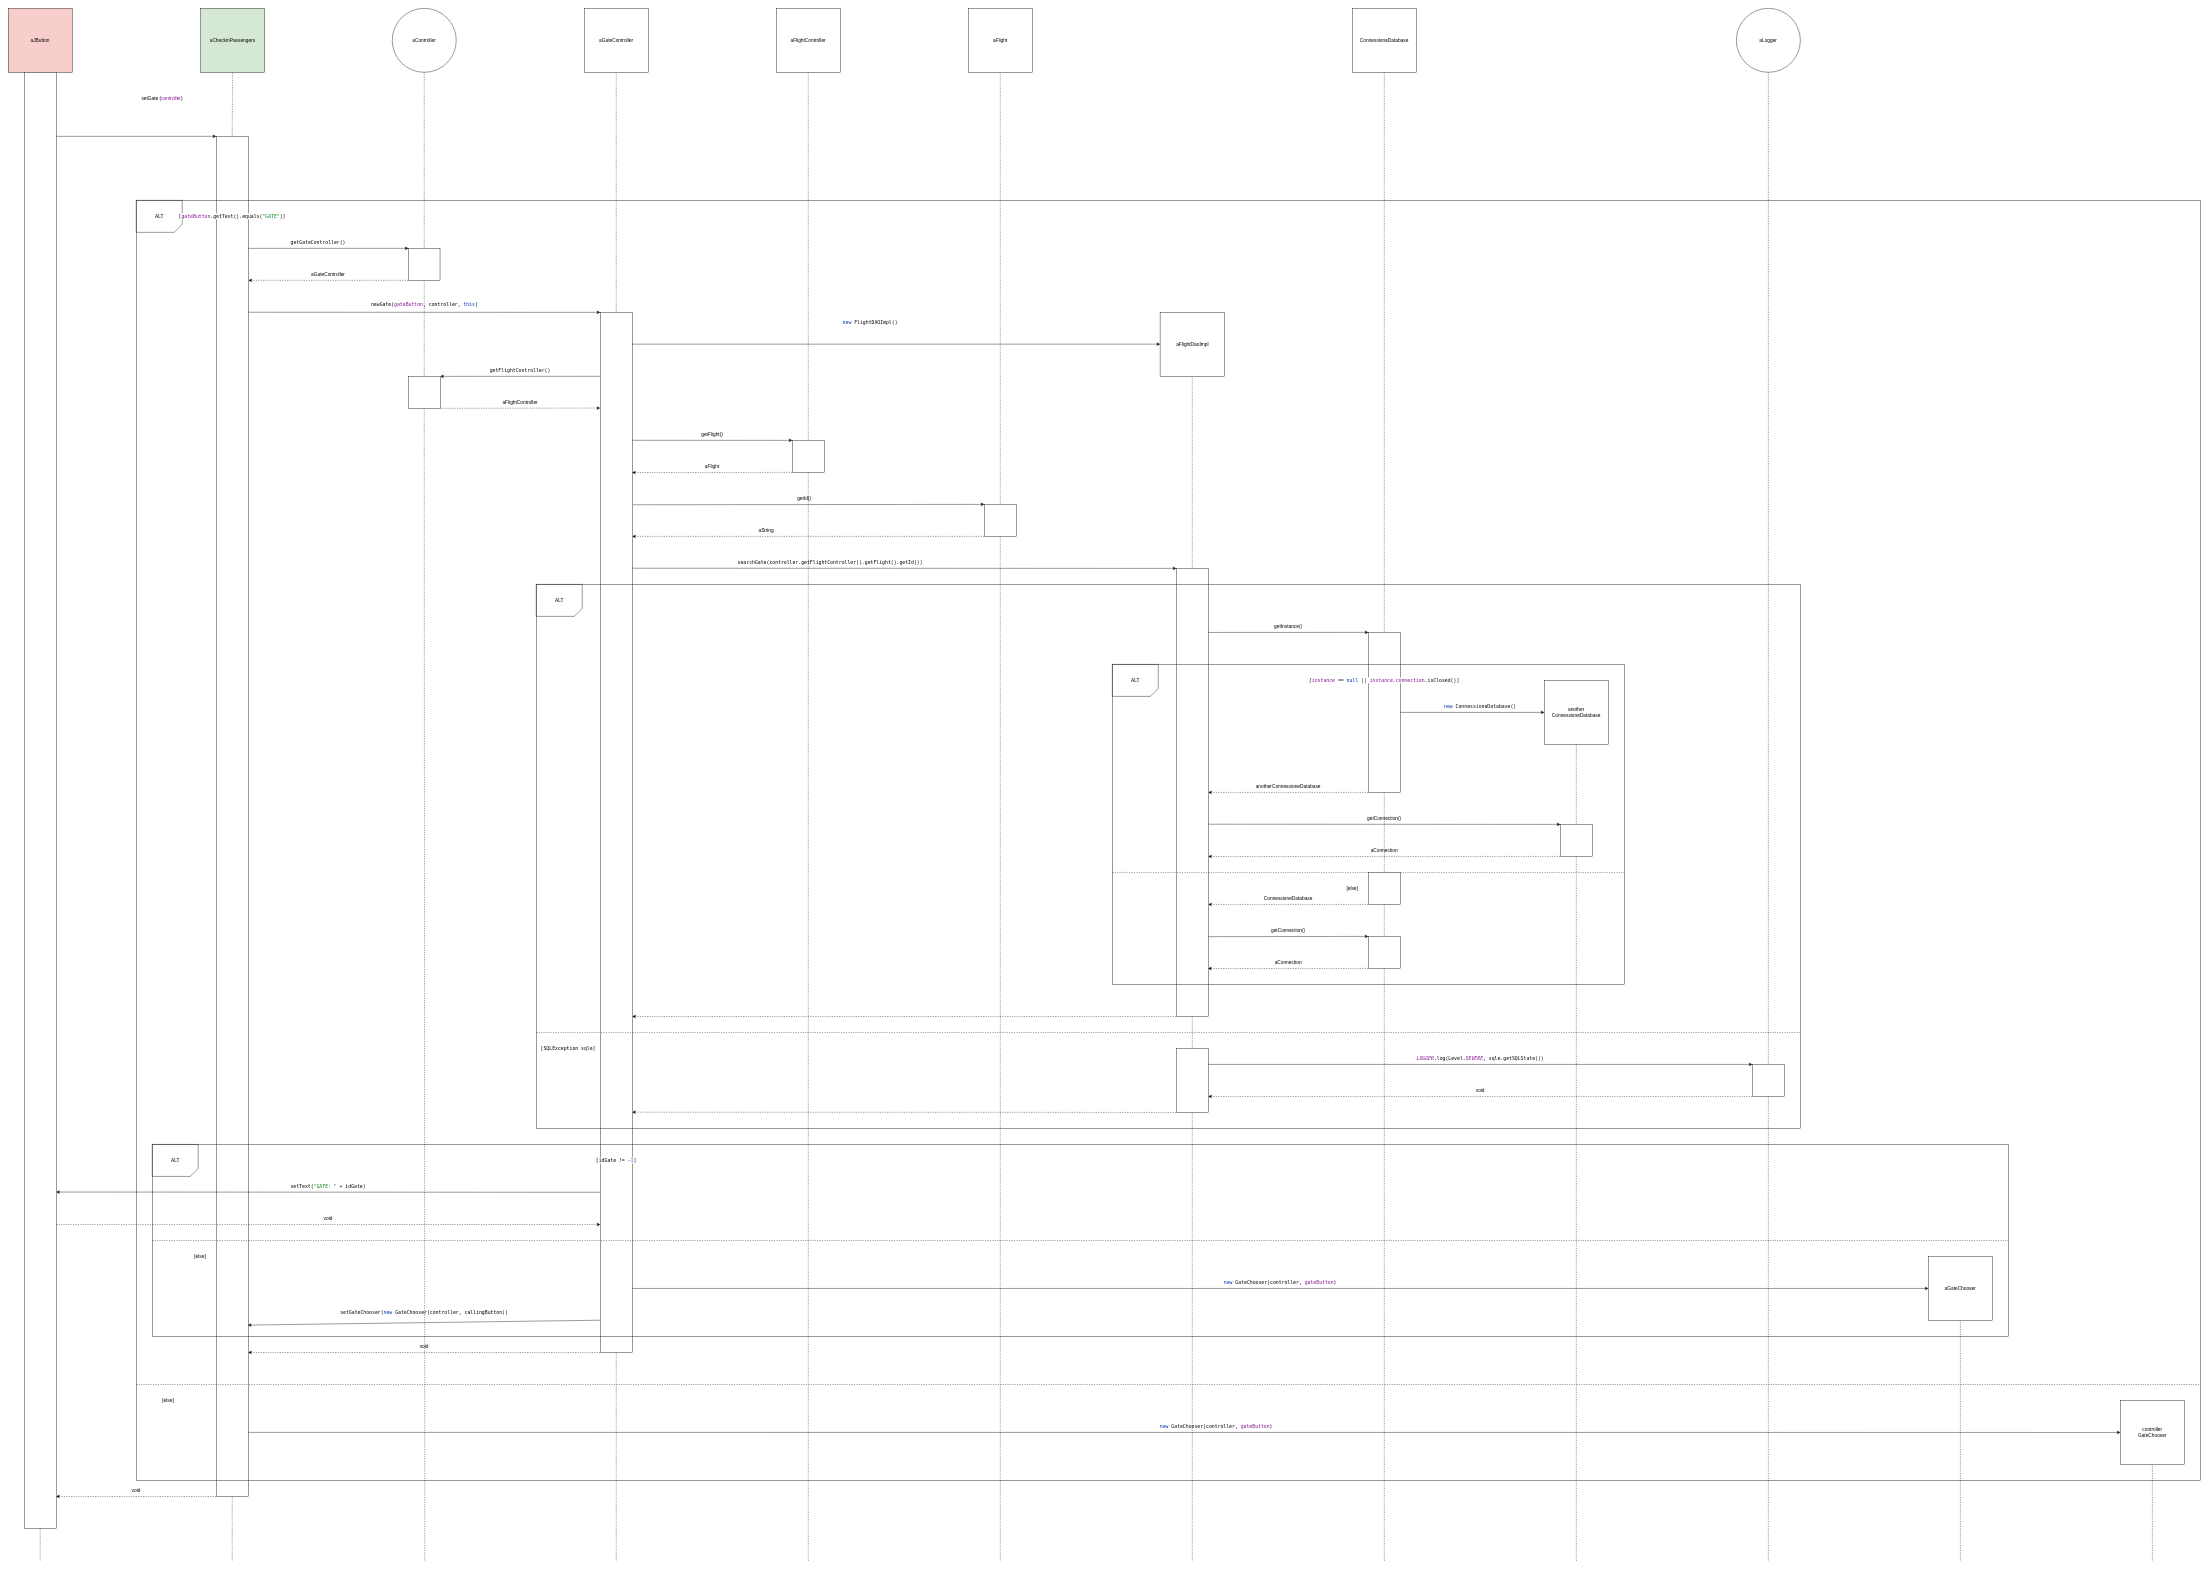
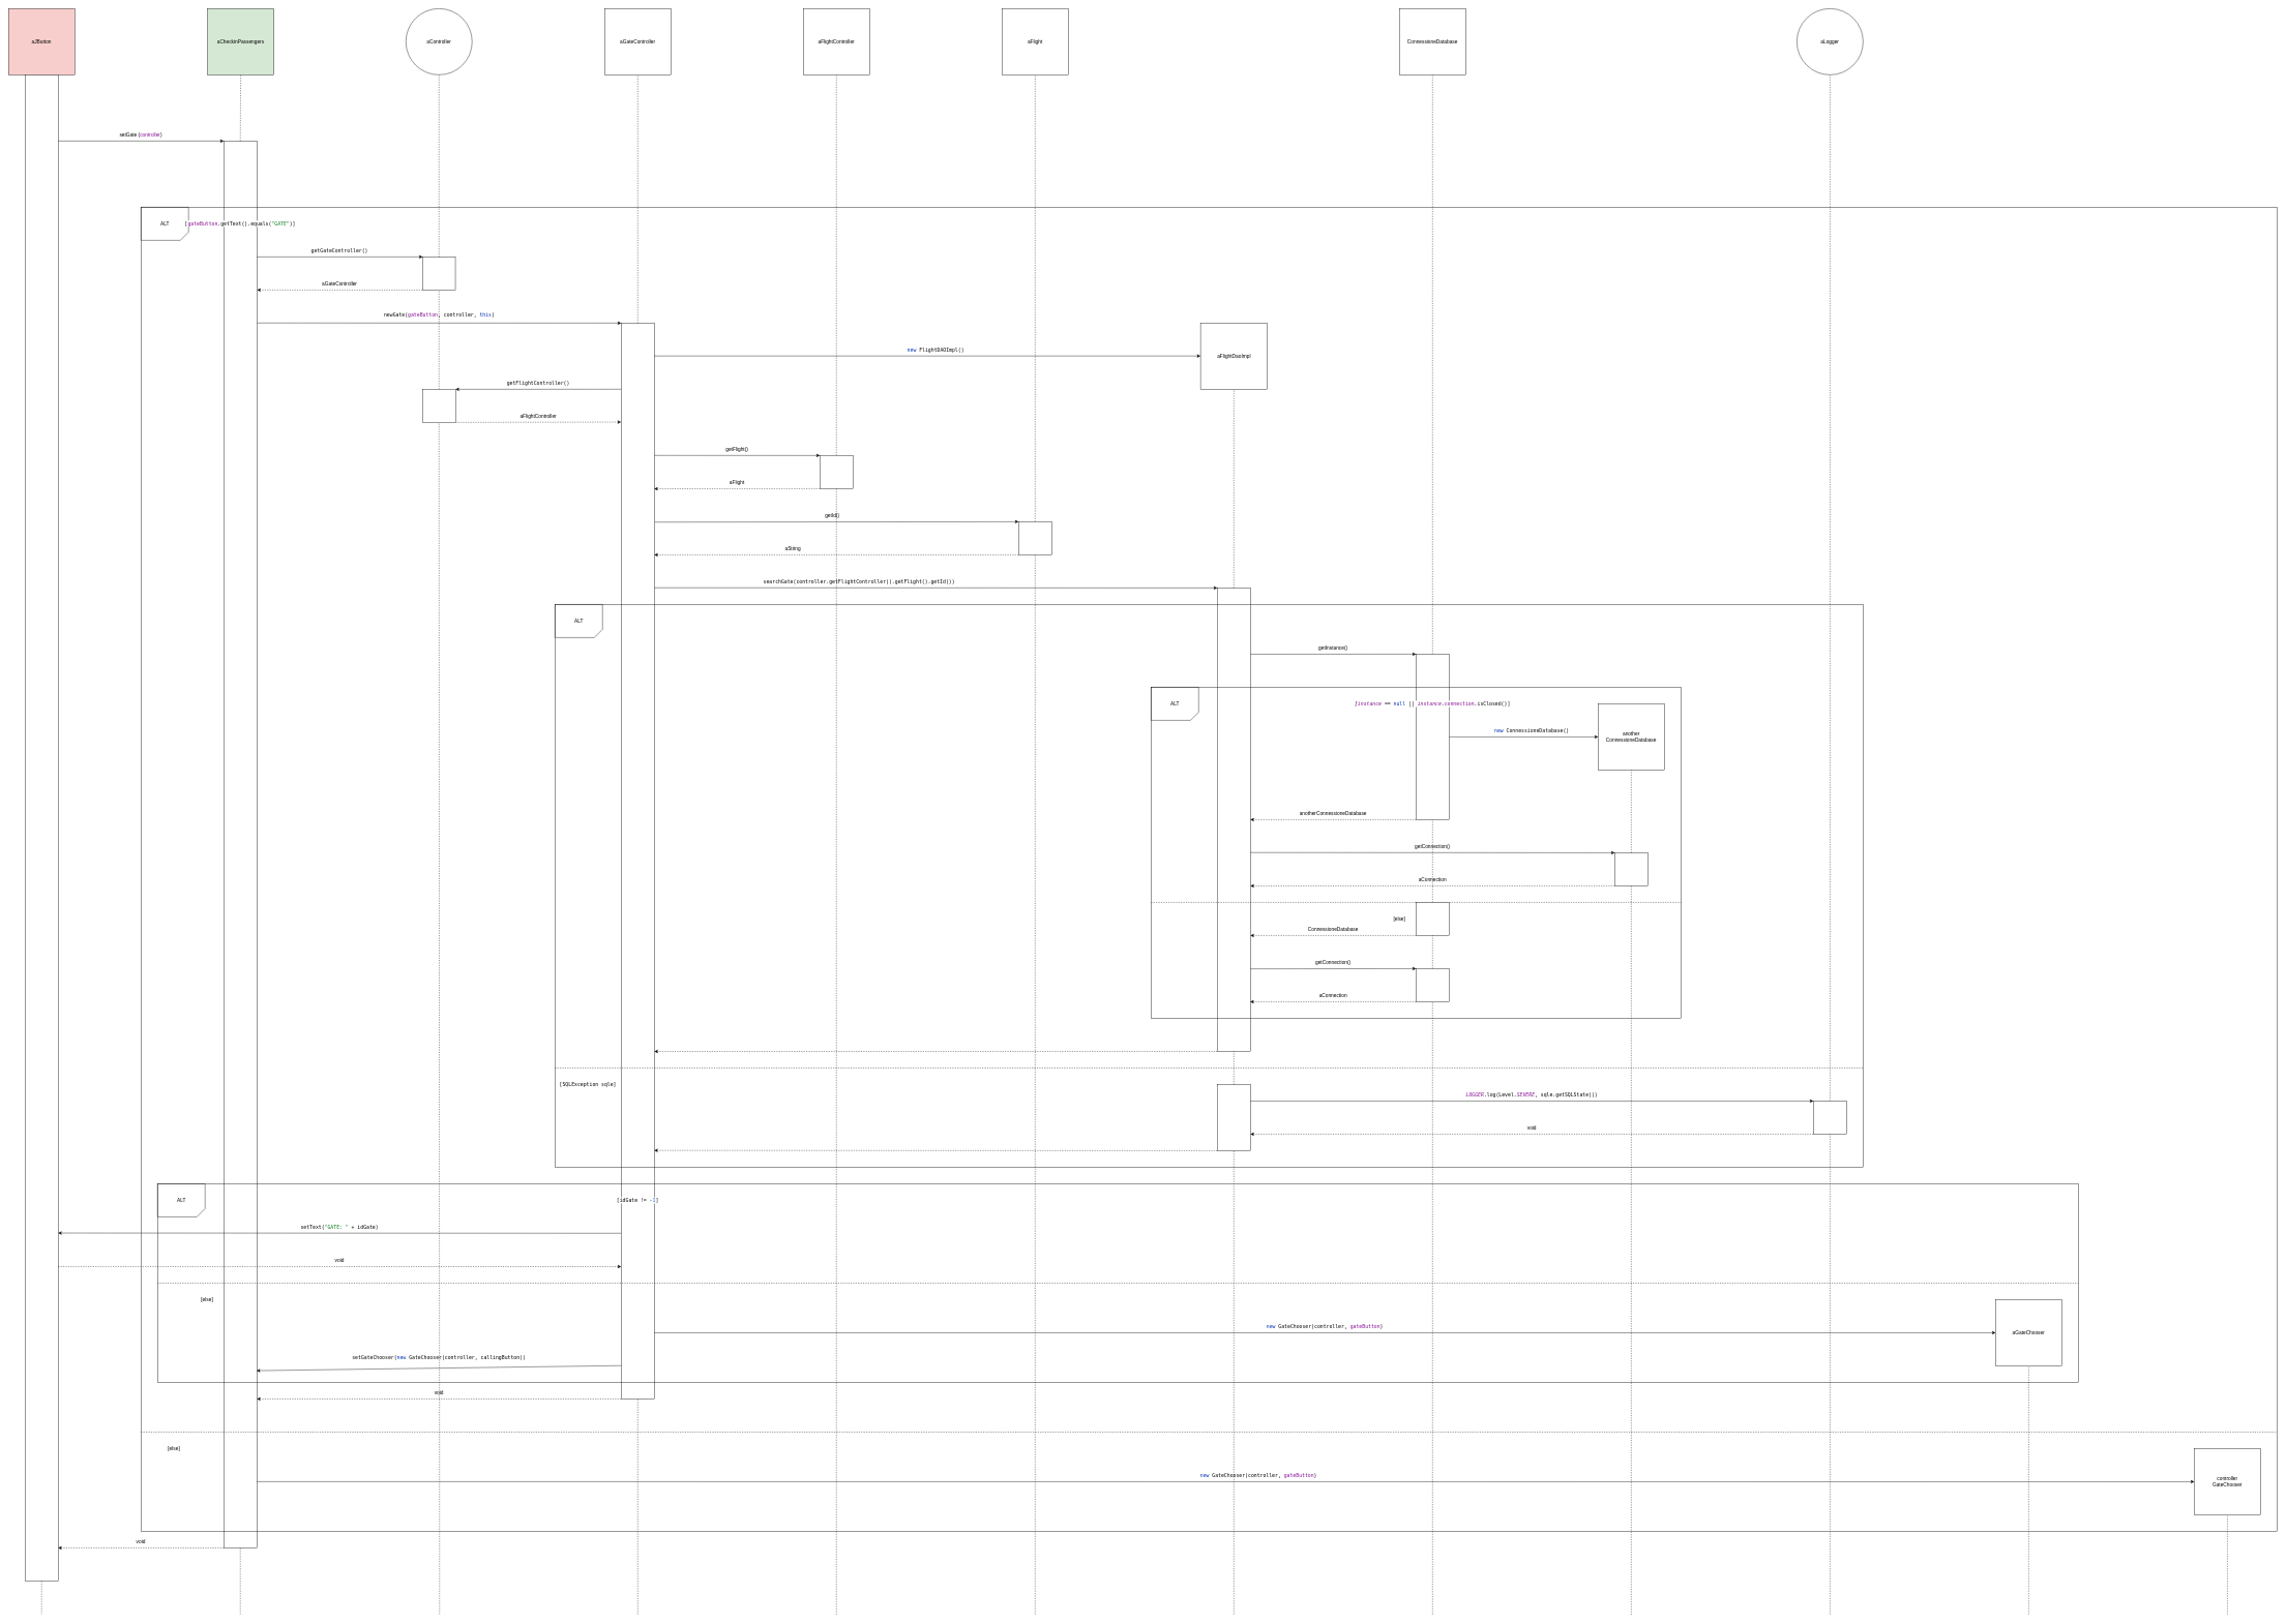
- <mxCell id="10" value="setGate (&lt;font style=&quot;color: rgb(135, 16, 148);&quot;&gt;controller&lt;/font&gt;)" style="text;html=1;align=center;verticalAlign=middle;whiteSpace=wrap;rounded=0;fontFamily=Helvetica;fontSize=12;fontColor=default;" parent="1" vertex="1"><mxGeometry x="325" y="230" width="160" height="30" as="geometry" /></mxCell>
+ <mxCell id="10" value="setGate (&lt;font style=&quot;color: rgb(135, 16, 148);&quot;&gt;controller&lt;/font&gt;)" style="text;html=1;align=center;verticalAlign=middle;whiteSpace=wrap;rounded=0;fontFamily=Helvetica;fontSize=12;fontColor=default;" parent="1" vertex="1"><mxGeometry x="260" y="310" width="160" height="30" as="geometry" /></mxCell>
- <mxCell id="14" value="&lt;div style=&quot;color: rgb(8, 8, 8);&quot;&gt;&lt;pre style=&quot;font-family: &amp;quot;JetBrains Mono&amp;quot;, monospace;&quot;&gt;&lt;span&gt;getGateController()&lt;/span&gt;&lt;/pre&gt;&lt;/div&gt;" style="text;html=1;align=center;verticalAlign=middle;whiteSpace=wrap;rounded=0;fontFamily=Helvetica;fontSize=12;fontColor=default;fillColor=none;" parent="1" vertex="1"><mxGeometry x="715" y="590" width="160" height="30" as="geometry" /></mxCell>
+ <mxCell id="14" value="&lt;div style=&quot;color: rgb(8, 8, 8);&quot;&gt;&lt;pre style=&quot;font-family: &amp;quot;JetBrains Mono&amp;quot;, monospace;&quot;&gt;&lt;span&gt;getGateController()&lt;/span&gt;&lt;/pre&gt;&lt;/div&gt;" style="text;html=1;align=center;verticalAlign=middle;whiteSpace=wrap;rounded=0;fontFamily=Helvetica;fontSize=12;fontColor=default;fillColor=none;" parent="1" vertex="1"><mxGeometry x="740" y="590" width="160" height="30" as="geometry" /></mxCell>
- <mxCell id="27" value="&lt;div style=&quot;color: rgb(8, 8, 8);&quot;&gt;&lt;pre style=&quot;font-family: &amp;quot;JetBrains Mono&amp;quot;, monospace;&quot;&gt;&lt;span&gt;&lt;span style=&quot;color: rgb(0, 51, 179);&quot;&gt;new &lt;/span&gt;FlightDAOImpl()&lt;/span&gt;&lt;/pre&gt;&lt;/div&gt;" style="text;html=1;align=center;verticalAlign=middle;whiteSpace=wrap;rounded=0;fontFamily=Helvetica;fontSize=12;fontColor=default;" parent="1" vertex="1"><mxGeometry x="2095" y="790" width="160" height="30" as="geometry" /></mxCell>
+ <mxCell id="27" value="&lt;div style=&quot;color: rgb(8, 8, 8);&quot;&gt;&lt;pre style=&quot;font-family: &amp;quot;JetBrains Mono&amp;quot;, monospace;&quot;&gt;&lt;span&gt;&lt;span style=&quot;color: rgb(0, 51, 179);&quot;&gt;new &lt;/span&gt;FlightDAOImpl()&lt;/span&gt;&lt;/pre&gt;&lt;/div&gt;" style="text;html=1;align=center;verticalAlign=middle;whiteSpace=wrap;rounded=0;fontFamily=Helvetica;fontSize=12;fontColor=default;" parent="1" vertex="1"><mxGeometry x="2180" y="830" width="160" height="30" as="geometry" /></mxCell>
